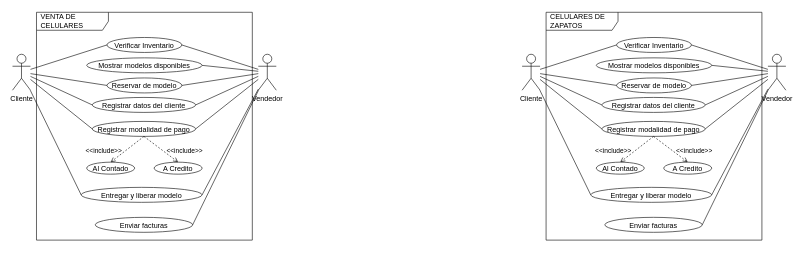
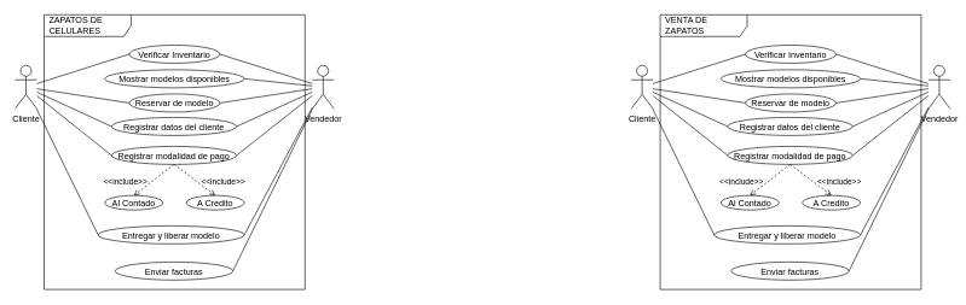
- <mxCell id="3" value="VENTA DE CELULARES" style="shape=umlFrame;whiteSpace=wrap;html=1;width=120;height=30;boundedLbl=1;verticalAlign=middle;align=left;spacingLeft=5;movable=1;resizable=1;rotatable=1;deletable=1;editable=1;connectable=1;" parent="2" vertex="1"><mxGeometry x="40" width="360" height="380" as="geometry" /></mxCell>
+ <mxCell id="3" value="ZAPATOS DE CELULARES" style="shape=umlFrame;whiteSpace=wrap;html=1;width=120;height=30;boundedLbl=1;verticalAlign=middle;align=left;spacingLeft=5;movable=1;resizable=1;rotatable=1;deletable=1;editable=1;connectable=1;" parent="2" vertex="1"><mxGeometry x="40" width="360" height="380" as="geometry" /></mxCell>
- <mxCell id="29" value="CELULARES DE ZAPATOS" style="shape=umlFrame;whiteSpace=wrap;html=1;width=120;height=30;boundedLbl=1;verticalAlign=middle;align=left;spacingLeft=5;movable=1;resizable=1;rotatable=1;deletable=1;editable=1;connectable=1;" vertex="1" parent="1"><mxGeometry x="910" y="20" width="360" height="380" as="geometry" /></mxCell>
+ <mxCell id="29" value="VENTA DE ZAPATOS" style="shape=umlFrame;whiteSpace=wrap;html=1;width=120;height=30;boundedLbl=1;verticalAlign=middle;align=left;spacingLeft=5;movable=1;resizable=1;rotatable=1;deletable=1;editable=1;connectable=1;" vertex="1" parent="1"><mxGeometry x="910" y="20" width="360" height="380" as="geometry" /></mxCell>
